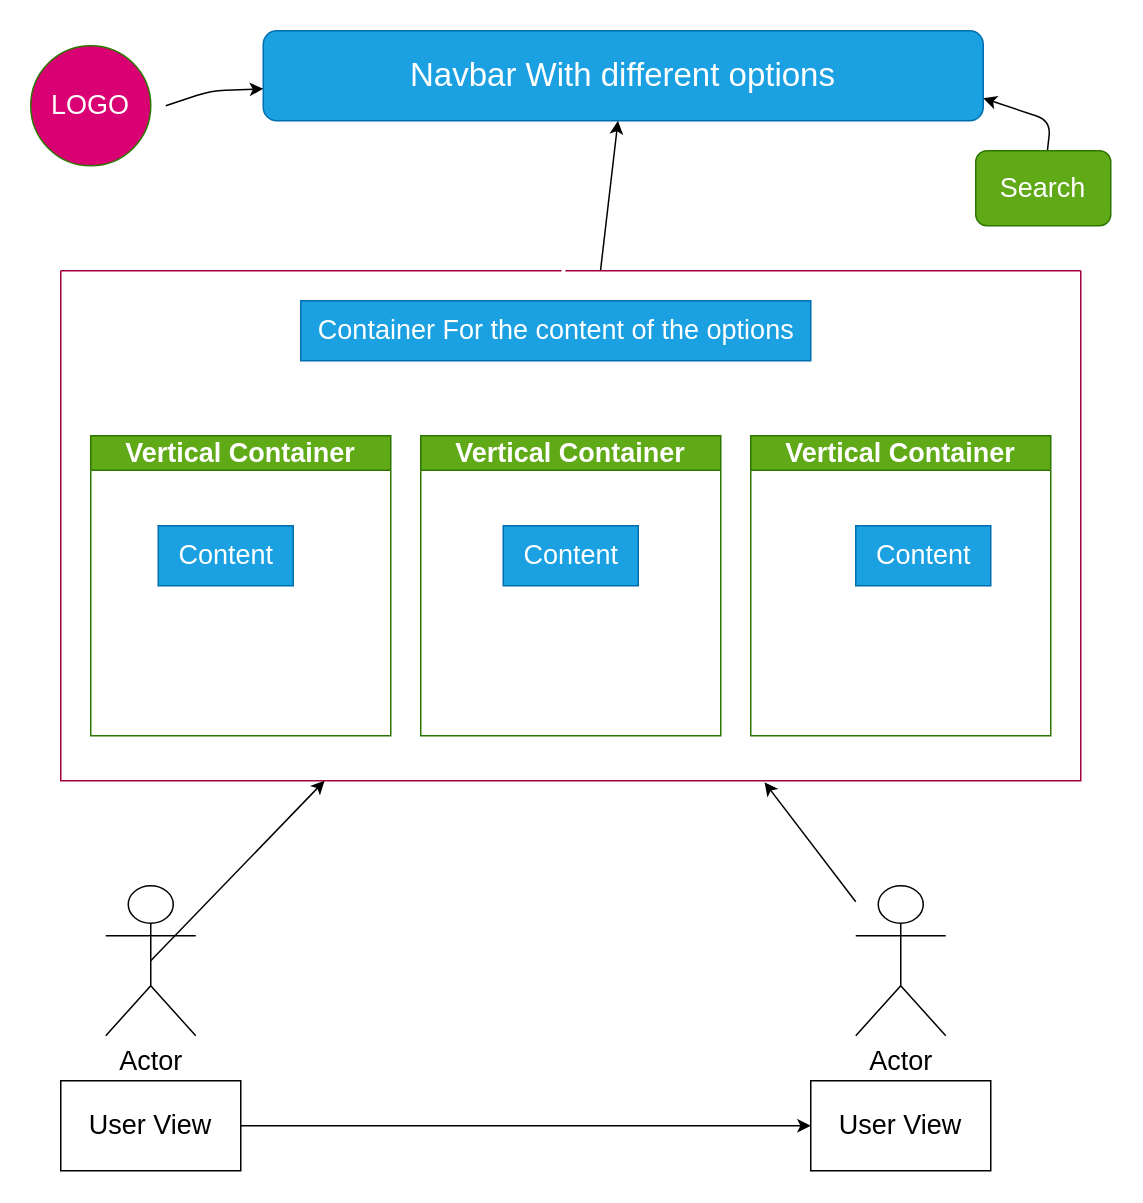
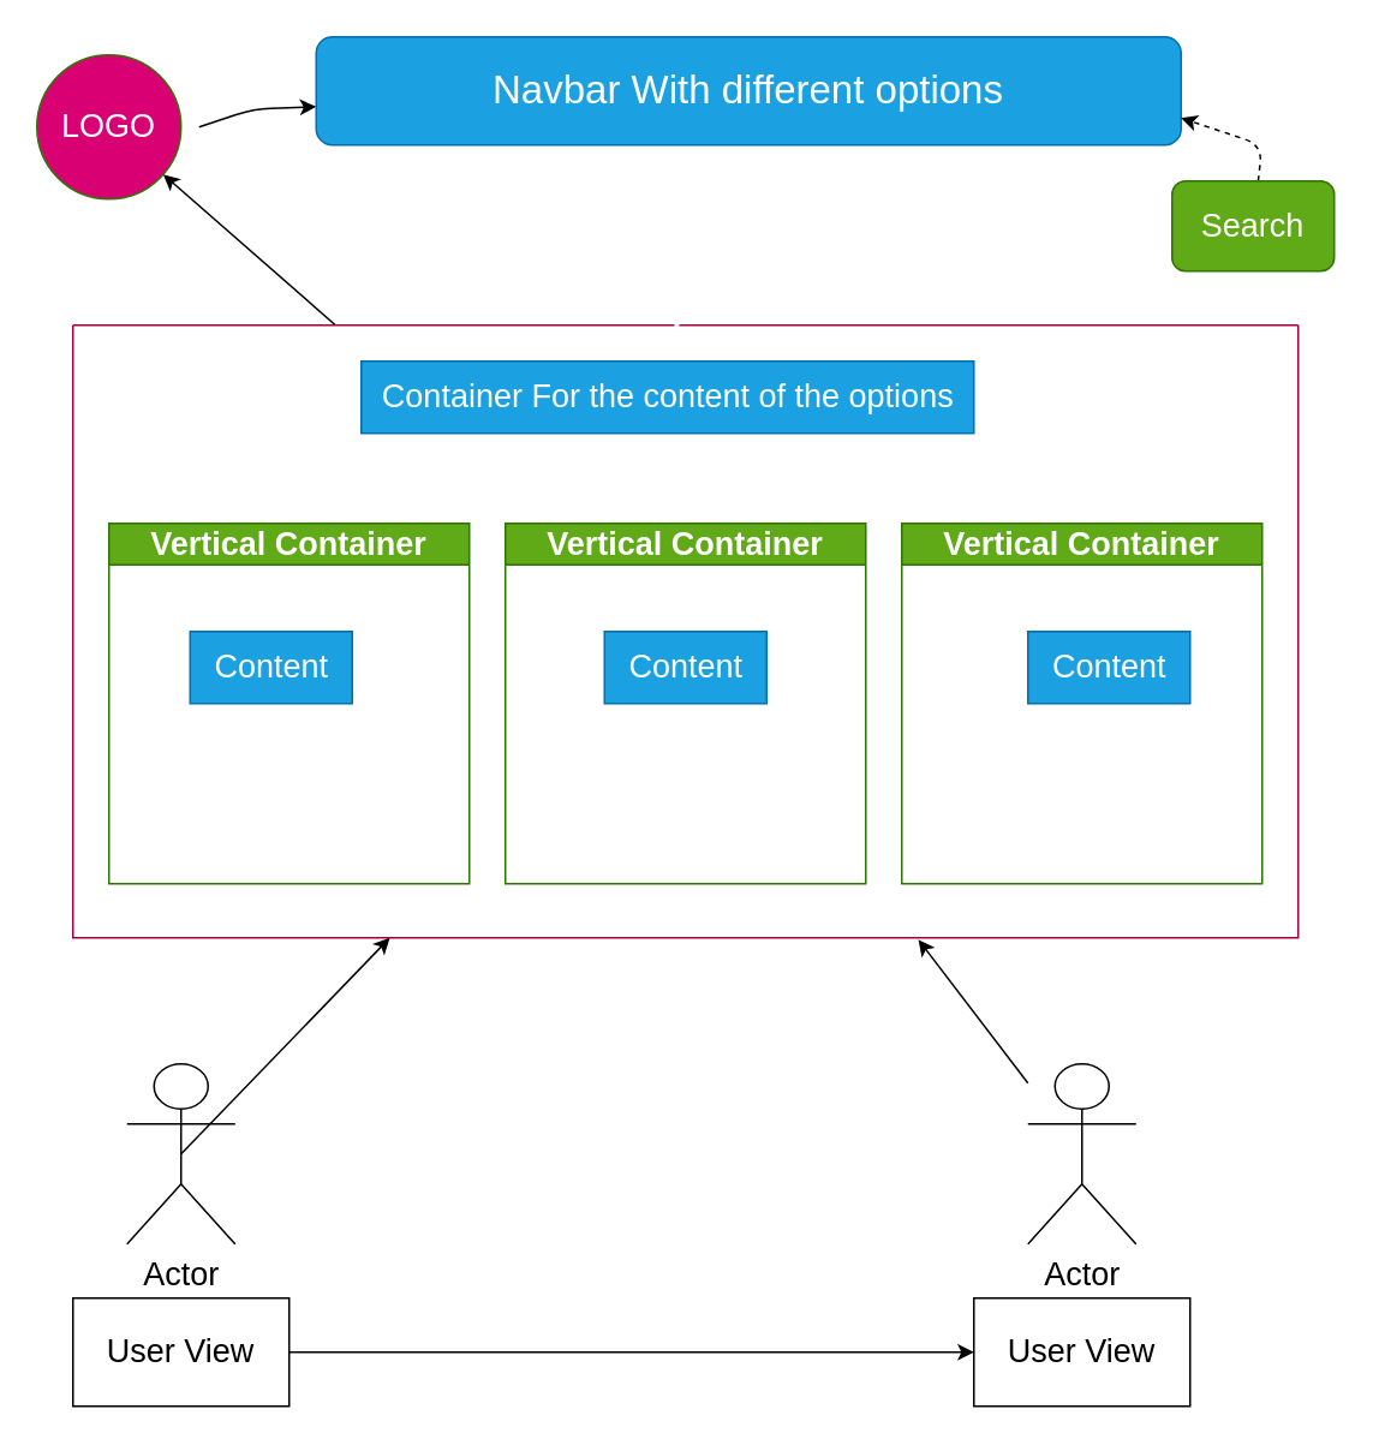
- <mxCell id="5" style="edgeStyle=none;html=1;entryX=1;entryY=0.75;entryDx=0;entryDy=0;fontSize=18;" edge="1" parent="1" source="6" target="2"><mxGeometry relative="1" as="geometry"><Array as="points"><mxPoint x="700" y="80" /></Array></mxGeometry></mxCell>
+ <mxCell id="5" style="edgeStyle=none;html=1;entryX=1;entryY=0.75;entryDx=0;entryDy=0;fontSize=18;dashed=1;" edge="1" parent="1" source="6" target="2"><mxGeometry relative="1" as="geometry"><Array as="points"><mxPoint x="700" y="80" /></Array></mxGeometry></mxCell>
- <mxCell id="7" value="" style="edgeStyle=none;html=1;fontSize=18;" edge="1" parent="1" source="8" target="2"><mxGeometry relative="1" as="geometry" /></mxCell>
+ <mxCell id="7" value="" style="edgeStyle=none;html=1;fontSize=18;" edge="1" parent="1" source="8" target="4"><mxGeometry relative="1" as="geometry" /></mxCell>
